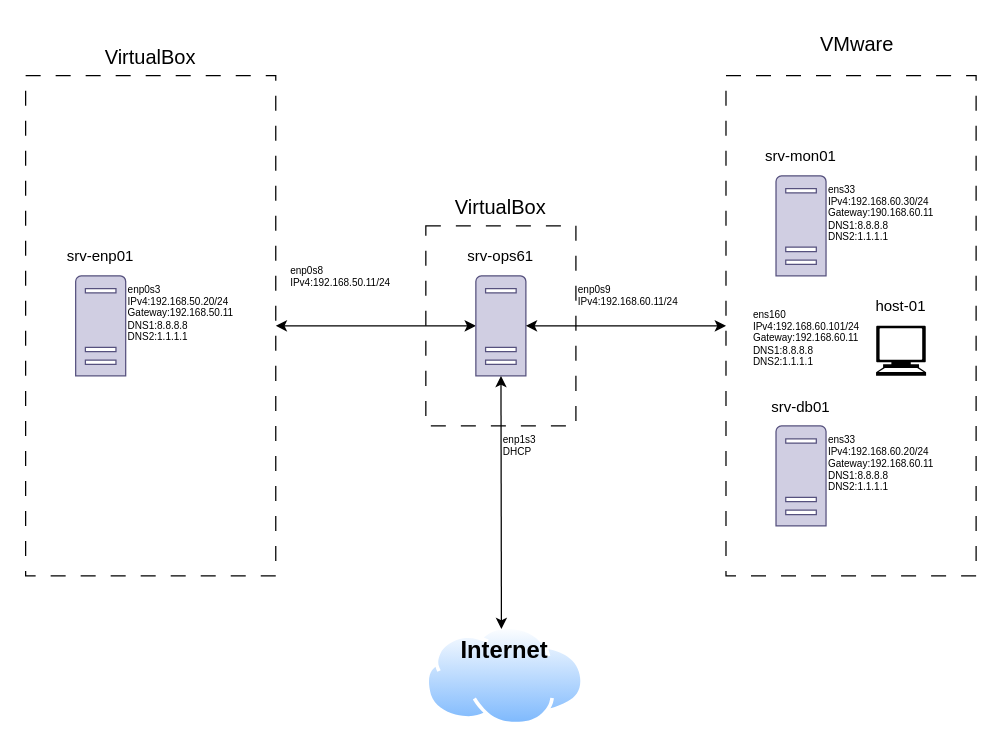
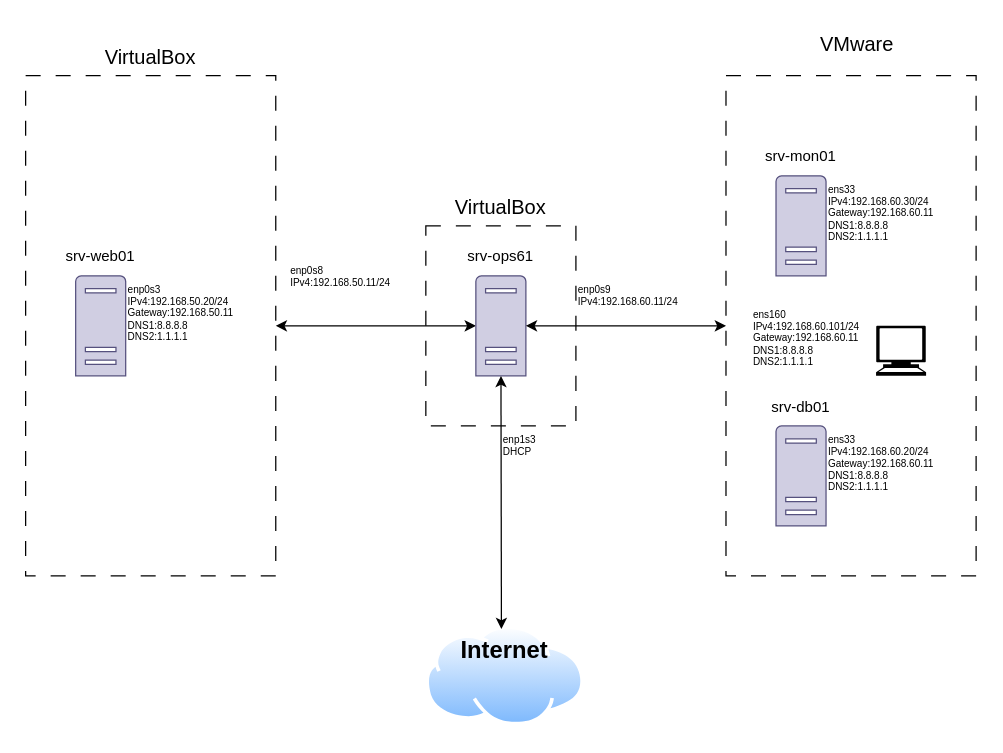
- <mxCell id="33" value="&lt;div&gt;ens33&lt;/div&gt;IPv4:192.168.60.30/24&lt;div&gt;Gateway:190.168.60.11&lt;/div&gt;&lt;div&gt;DNS1:8.8.8.8&lt;/div&gt;&lt;div&gt;DNS2:1.1.1.1&lt;/div&gt;" style="text;html=1;align=left;verticalAlign=top;whiteSpace=wrap;rounded=0;fontSize=8;" vertex="1" parent="1"><mxGeometry x="660" y="140" width="80" height="80" as="geometry" /></mxCell>
+ <mxCell id="33" value="&lt;div&gt;ens33&lt;/div&gt;IPv4:192.168.60.30/24&lt;div&gt;Gateway:192.168.60.11&lt;/div&gt;&lt;div&gt;DNS1:8.8.8.8&lt;/div&gt;&lt;div&gt;DNS2:1.1.1.1&lt;/div&gt;" style="text;html=1;align=left;verticalAlign=top;whiteSpace=wrap;rounded=0;fontSize=8;" vertex="1" parent="1"><mxGeometry x="660" y="140" width="80" height="80" as="geometry" /></mxCell>
- <mxCell id="20" value="srv-enp01" style="text;html=1;align=center;verticalAlign=middle;whiteSpace=wrap;rounded=0;" vertex="1" parent="18"><mxGeometry width="60" height="30" as="geometry" /></mxCell>
+ <mxCell id="20" value="srv-web01" style="text;html=1;align=center;verticalAlign=middle;whiteSpace=wrap;rounded=0;" vertex="1" parent="18"><mxGeometry width="60" height="30" as="geometry" /></mxCell>
- <mxCell id="31" value="host-01" style="text;html=1;align=center;verticalAlign=middle;whiteSpace=wrap;rounded=0;container=0;" vertex="1" parent="29"><mxGeometry width="60" height="30" as="geometry" /></mxCell>
